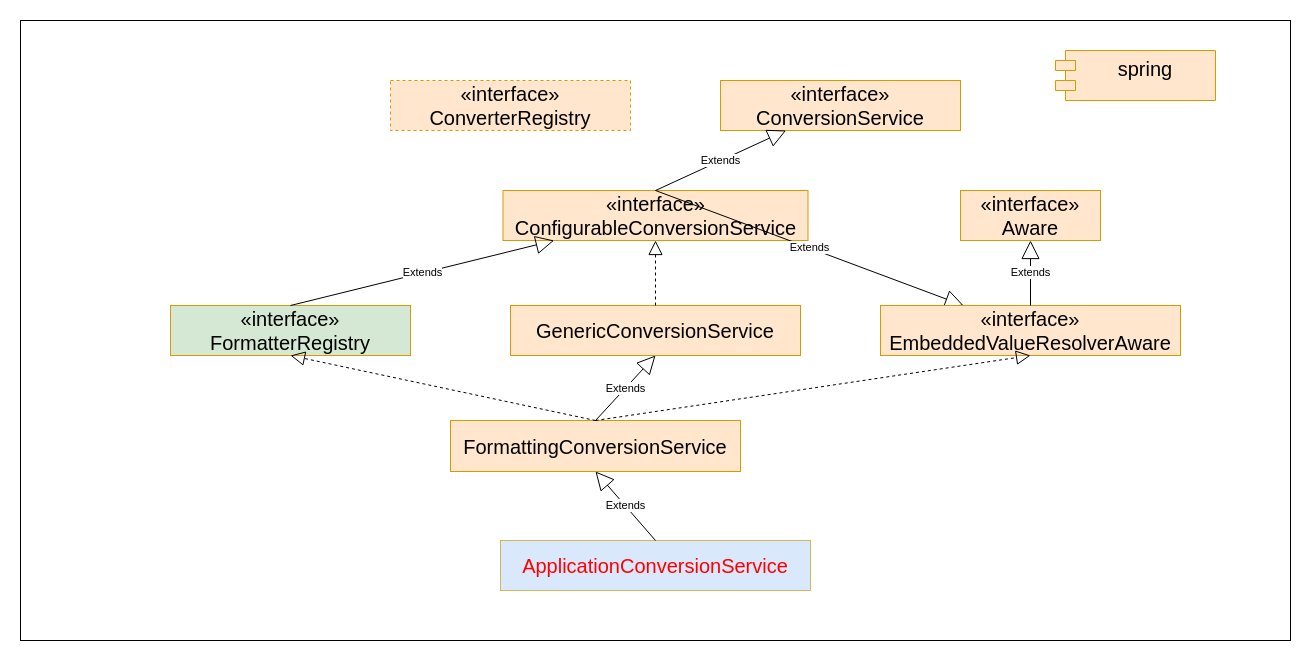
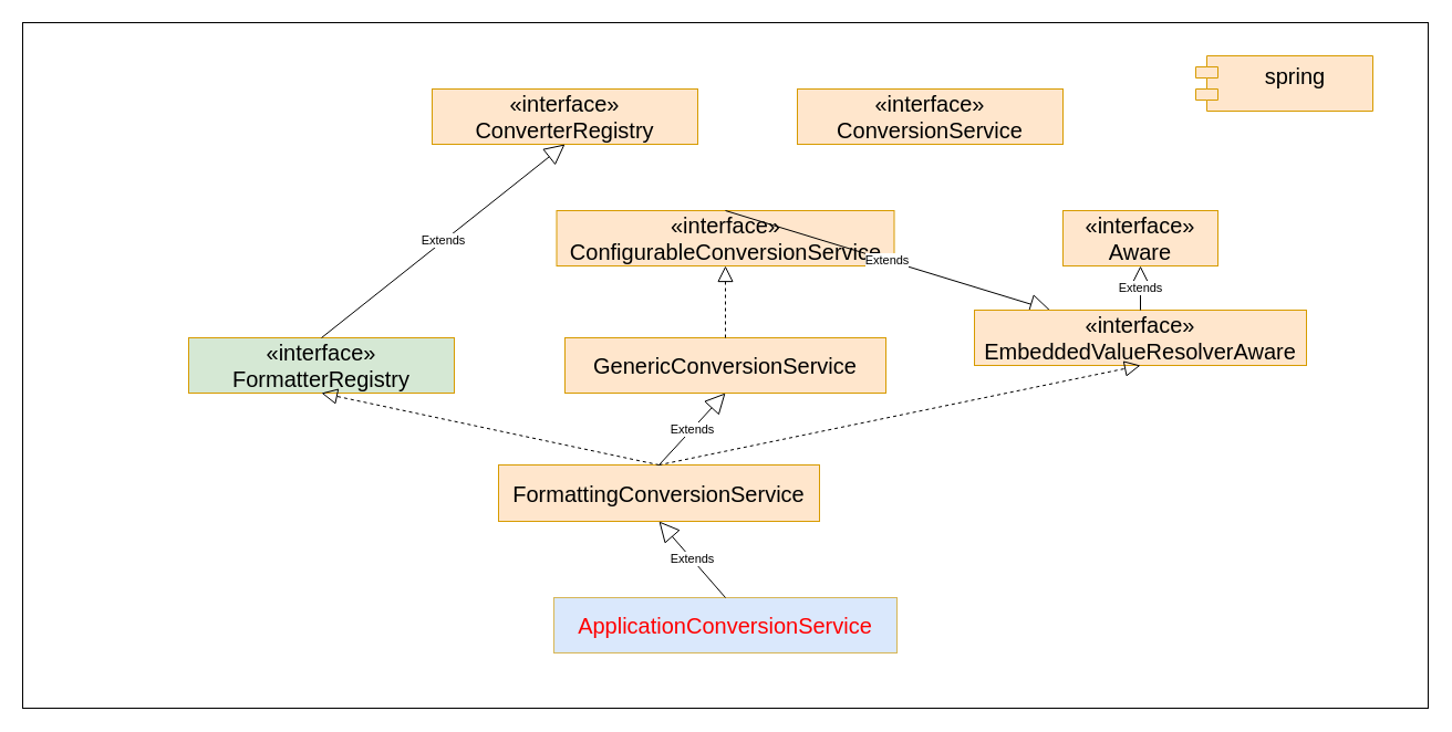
- <mxCell id="7" value="spring&lt;div&gt;&lt;br&gt;&lt;/div&gt;" style="shape=module;align=left;spacingLeft=20;align=center;verticalAlign=top;whiteSpace=wrap;html=1;fontSize=20;fillColor=#ffe6cc;strokeColor=#d79b00;" parent="1" vertex="1"><mxGeometry x="1055" y="50" width="160" height="50" as="geometry" /></mxCell>
+ <mxCell id="7" value="spring&lt;div&gt;&lt;br&gt;&lt;/div&gt;" style="shape=module;align=left;spacingLeft=20;align=center;verticalAlign=top;whiteSpace=wrap;html=1;fontSize=20;fillColor=#ffe6cc;strokeColor=#d79b00;" parent="1" vertex="1"><mxGeometry x="1080" y="50" width="160" height="50" as="geometry" /></mxCell>
- <mxCell id="13" value="«interface»&lt;br&gt;ConverterRegistry" style="html=1;whiteSpace=wrap;fontSize=20;fontStyle=0;fillColor=#ffe6cc;strokeColor=#d79b00;dashed=1;" vertex="1" parent="1"><mxGeometry x="390" y="80" width="240" height="50" as="geometry" /></mxCell>
+ <mxCell id="13" value="«interface»&lt;br&gt;ConverterRegistry" style="html=1;whiteSpace=wrap;fontSize=20;fontStyle=0;fillColor=#ffe6cc;strokeColor=#d79b00;" vertex="1" parent="1"><mxGeometry x="390" y="80" width="240" height="50" as="geometry" /></mxCell>
- <mxCell id="12" value="Extends" style="endArrow=block;endSize=16;endFill=0;html=1;rounded=0;exitX=0.5;exitY=0;exitDx=0;exitDy=0;" edge="1" parent="1" source="10" target="5"><mxGeometry width="160" relative="1" as="geometry"><mxPoint x="380" y="160" as="sourcePoint" /><mxPoint x="540" y="160" as="targetPoint" /></mxGeometry></mxCell>
- <mxCell id="19" value="Extends" style="endArrow=block;endSize=16;endFill=0;html=1;rounded=0;exitX=0.5;exitY=0;exitDx=0;exitDy=0;" edge="1" parent="1" source="15" target="10"><mxGeometry width="160" relative="1" as="geometry"><mxPoint x="220" y="210" as="sourcePoint" /><mxPoint x="380" y="210" as="targetPoint" /></mxGeometry></mxCell>
+ <mxCell id="19" value="Extends" style="endArrow=block;endSize=16;endFill=0;html=1;rounded=0;exitX=0.5;exitY=0;exitDx=0;exitDy=0;entryX=0.5;entryY=1;entryDx=0;entryDy=0;" edge="1" parent="1" source="15" target="13"><mxGeometry width="160" relative="1" as="geometry"><mxPoint x="220" y="210" as="sourcePoint" /><mxPoint x="380" y="210" as="targetPoint" /></mxGeometry></mxCell>
- <mxCell id="16" value="«interface»&lt;br&gt;EmbeddedValueResolverAware" style="html=1;whiteSpace=wrap;fontSize=20;fontStyle=0;fillColor=#ffe6cc;strokeColor=#d79b00;" vertex="1" parent="1"><mxGeometry x="880" y="305" width="300" height="50" as="geometry" /></mxCell>
+ <mxCell id="16" value="«interface»&lt;br&gt;EmbeddedValueResolverAware" style="html=1;whiteSpace=wrap;fontSize=20;fontStyle=0;fillColor=#ffe6cc;strokeColor=#d79b00;" vertex="1" parent="1"><mxGeometry x="880" y="280" width="300" height="50" as="geometry" /></mxCell>
